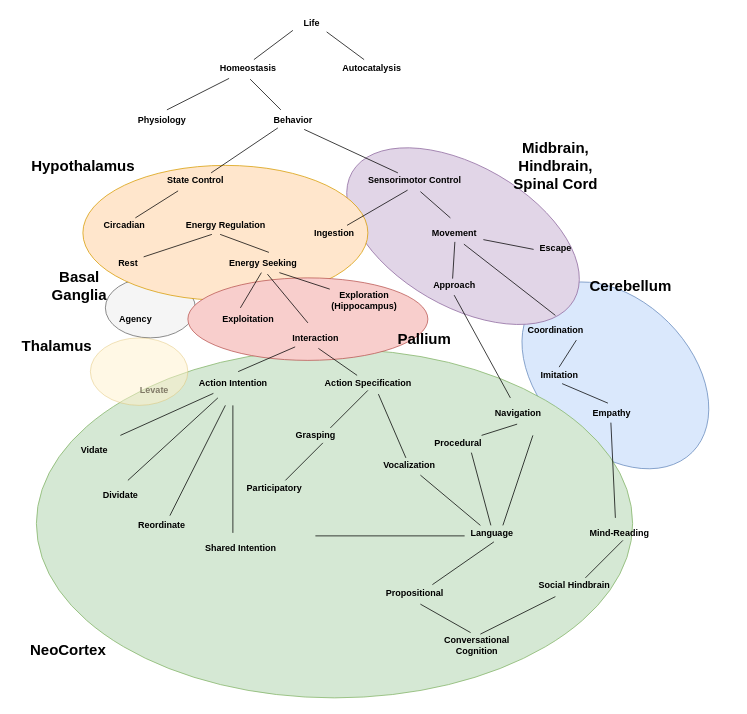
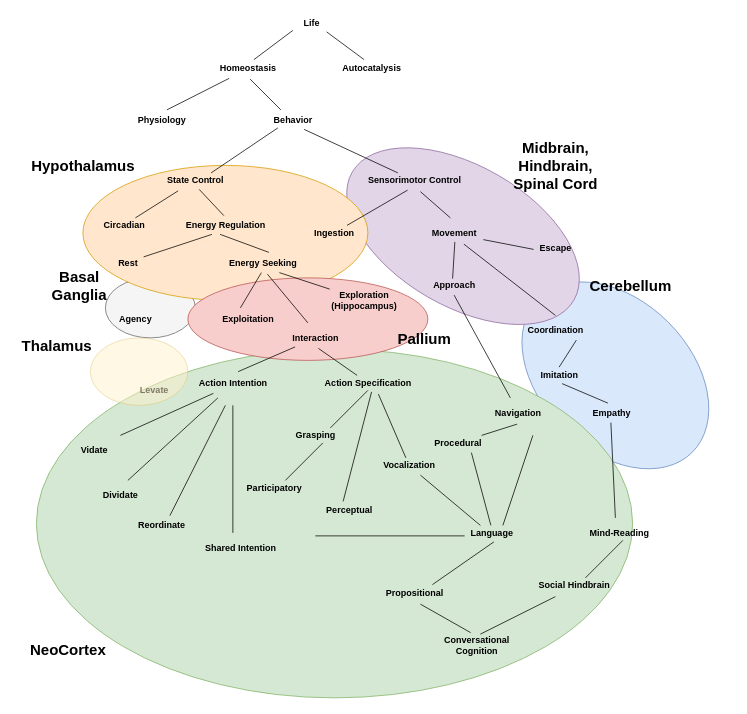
+ <mxCell id="62" value="" style="endArrow=none;html=1;entryX=0.556;entryY=1.1;entryDx=0;entryDy=0;entryPerimeter=0;exitX=0.483;exitY=-0.15;exitDx=0;exitDy=0;exitPerimeter=0;" edge="1" parent="1" source="20" target="13"><mxGeometry width="50" height="50" relative="1" as="geometry"><mxPoint x="340" y="280" as="sourcePoint" /><mxPoint x="390" y="230" as="targetPoint" /></mxGeometry></mxCell>
+ <mxCell id="85" value="" style="endArrow=none;html=1;entryX=0.538;entryY=1.1;entryDx=0;entryDy=0;entryPerimeter=0;exitX=0.4;exitY=-0.1;exitDx=0;exitDy=0;exitPerimeter=0;" edge="1" parent="1" source="35" target="28"><mxGeometry width="50" height="50" relative="1" as="geometry"><mxPoint x="450" y="650" as="sourcePoint" /><mxPoint x="500" y="530" as="targetPoint" /></mxGeometry></mxCell>
+ <mxCell id="35" value="Perceptual" style="text;html=1;align=center;verticalAlign=middle;resizable=0;points=[];autosize=1;fontStyle=1" vertex="1" parent="1"><mxGeometry x="425" y="670" width="80" height="20" as="geometry" /></mxCell>
